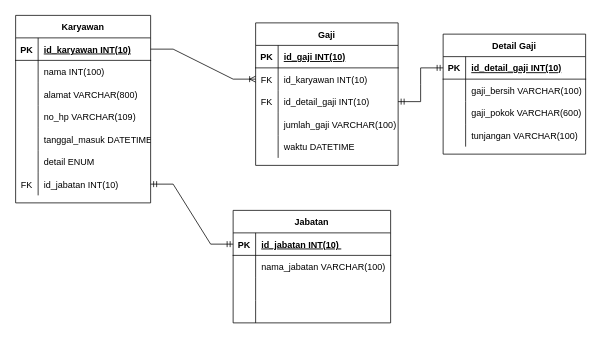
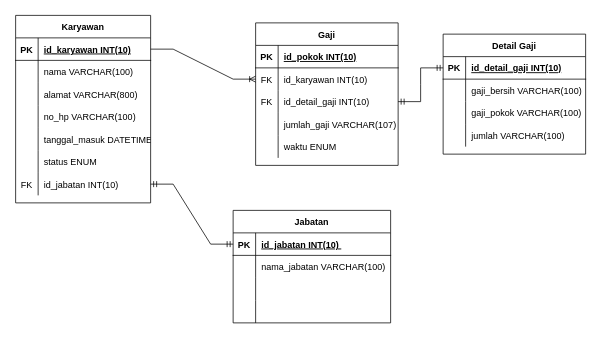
- <mxCell id="27" value="id_gaji INT(10)" style="shape=partialRectangle;connectable=0;fillColor=none;top=0;left=0;bottom=0;right=0;align=left;spacingLeft=6;fontStyle=5;overflow=hidden;" parent="25" vertex="1"><mxGeometry x="30" width="160" height="30" as="geometry"><mxRectangle width="160" height="30" as="alternateBounds" /></mxGeometry></mxCell>
+ <mxCell id="27" value="id_pokok INT(10)" style="shape=partialRectangle;connectable=0;fillColor=none;top=0;left=0;bottom=0;right=0;align=left;spacingLeft=6;fontStyle=5;overflow=hidden;" parent="25" vertex="1"><mxGeometry x="30" width="160" height="30" as="geometry"><mxRectangle width="160" height="30" as="alternateBounds" /></mxGeometry></mxCell>
- <mxCell id="8" value="nama INT(100)" style="shape=partialRectangle;connectable=0;fillColor=none;top=0;left=0;bottom=0;right=0;align=left;spacingLeft=6;overflow=hidden;" parent="6" vertex="1"><mxGeometry x="30" width="150" height="30" as="geometry"><mxRectangle width="150" height="30" as="alternateBounds" /></mxGeometry></mxCell>
+ <mxCell id="8" value="nama VARCHAR(100)" style="shape=partialRectangle;connectable=0;fillColor=none;top=0;left=0;bottom=0;right=0;align=left;spacingLeft=6;overflow=hidden;" parent="6" vertex="1"><mxGeometry x="30" width="150" height="30" as="geometry"><mxRectangle width="150" height="30" as="alternateBounds" /></mxGeometry></mxCell>
- <mxCell id="63" value="gaji_pokok VARCHAR(600)" style="shape=partialRectangle;connectable=0;fillColor=none;top=0;left=0;bottom=0;right=0;align=left;spacingLeft=6;overflow=hidden;" parent="61" vertex="1"><mxGeometry x="30" width="160" height="30" as="geometry"><mxRectangle width="160" height="30" as="alternateBounds" /></mxGeometry></mxCell>
+ <mxCell id="63" value="gaji_pokok VARCHAR(100)" style="shape=partialRectangle;connectable=0;fillColor=none;top=0;left=0;bottom=0;right=0;align=left;spacingLeft=6;overflow=hidden;" parent="61" vertex="1"><mxGeometry x="30" width="160" height="30" as="geometry"><mxRectangle width="160" height="30" as="alternateBounds" /></mxGeometry></mxCell>
- <mxCell id="14" value="no_hp VARCHAR(109)" style="shape=partialRectangle;connectable=0;fillColor=none;top=0;left=0;bottom=0;right=0;align=left;spacingLeft=6;overflow=hidden;" parent="12" vertex="1"><mxGeometry x="30" width="150" height="30" as="geometry"><mxRectangle width="150" height="30" as="alternateBounds" /></mxGeometry></mxCell>
+ <mxCell id="14" value="no_hp VARCHAR(100)" style="shape=partialRectangle;connectable=0;fillColor=none;top=0;left=0;bottom=0;right=0;align=left;spacingLeft=6;overflow=hidden;" parent="12" vertex="1"><mxGeometry x="30" width="150" height="30" as="geometry"><mxRectangle width="150" height="30" as="alternateBounds" /></mxGeometry></mxCell>
- <mxCell id="36" value="jumlah_gaji VARCHAR(100)" style="shape=partialRectangle;connectable=0;fillColor=none;top=0;left=0;bottom=0;right=0;align=left;spacingLeft=6;overflow=hidden;" parent="34" vertex="1"><mxGeometry x="30" width="160" height="30" as="geometry"><mxRectangle width="160" height="30" as="alternateBounds" /></mxGeometry></mxCell>
+ <mxCell id="36" value="jumlah_gaji VARCHAR(107)" style="shape=partialRectangle;connectable=0;fillColor=none;top=0;left=0;bottom=0;right=0;align=left;spacingLeft=6;overflow=hidden;" parent="34" vertex="1"><mxGeometry x="30" width="160" height="30" as="geometry"><mxRectangle width="160" height="30" as="alternateBounds" /></mxGeometry></mxCell>
- <mxCell id="66" value="tunjangan VARCHAR(100)" style="shape=partialRectangle;connectable=0;fillColor=none;top=0;left=0;bottom=0;right=0;align=left;spacingLeft=6;overflow=hidden;" parent="64" vertex="1"><mxGeometry x="30" width="160" height="30" as="geometry"><mxRectangle width="160" height="30" as="alternateBounds" /></mxGeometry></mxCell>
+ <mxCell id="66" value="jumlah VARCHAR(100)" style="shape=partialRectangle;connectable=0;fillColor=none;top=0;left=0;bottom=0;right=0;align=left;spacingLeft=6;overflow=hidden;" parent="64" vertex="1"><mxGeometry x="30" width="160" height="30" as="geometry"><mxRectangle width="160" height="30" as="alternateBounds" /></mxGeometry></mxCell>
- <mxCell id="39" value="waktu DATETIME" style="shape=partialRectangle;connectable=0;fillColor=none;top=0;left=0;bottom=0;right=0;align=left;spacingLeft=6;overflow=hidden;" parent="37" vertex="1"><mxGeometry x="30" width="160" height="30" as="geometry"><mxRectangle width="160" height="30" as="alternateBounds" /></mxGeometry></mxCell>
+ <mxCell id="39" value="waktu ENUM" style="shape=partialRectangle;connectable=0;fillColor=none;top=0;left=0;bottom=0;right=0;align=left;spacingLeft=6;overflow=hidden;" parent="37" vertex="1"><mxGeometry x="30" width="160" height="30" as="geometry"><mxRectangle width="160" height="30" as="alternateBounds" /></mxGeometry></mxCell>
- <mxCell id="20" value="detail ENUM" style="shape=partialRectangle;connectable=0;fillColor=none;top=0;left=0;bottom=0;right=0;align=left;spacingLeft=6;overflow=hidden;" parent="18" vertex="1"><mxGeometry x="30" width="150" height="30" as="geometry"><mxRectangle width="150" height="30" as="alternateBounds" /></mxGeometry></mxCell>
+ <mxCell id="20" value="status ENUM" style="shape=partialRectangle;connectable=0;fillColor=none;top=0;left=0;bottom=0;right=0;align=left;spacingLeft=6;overflow=hidden;" parent="18" vertex="1"><mxGeometry x="30" width="150" height="30" as="geometry"><mxRectangle width="150" height="30" as="alternateBounds" /></mxGeometry></mxCell>
